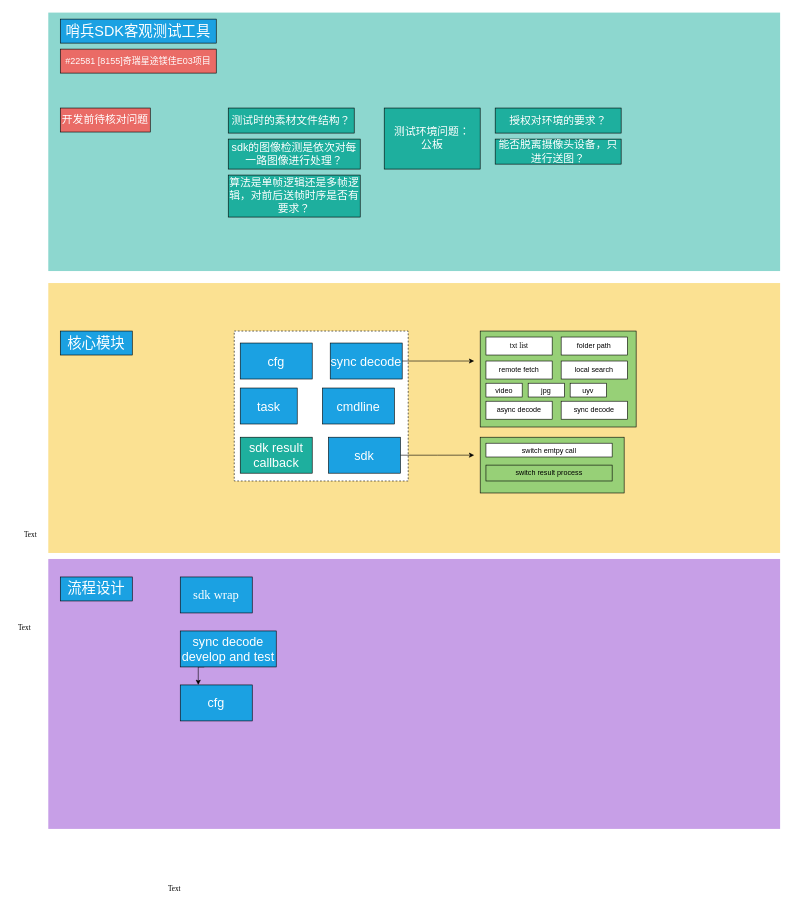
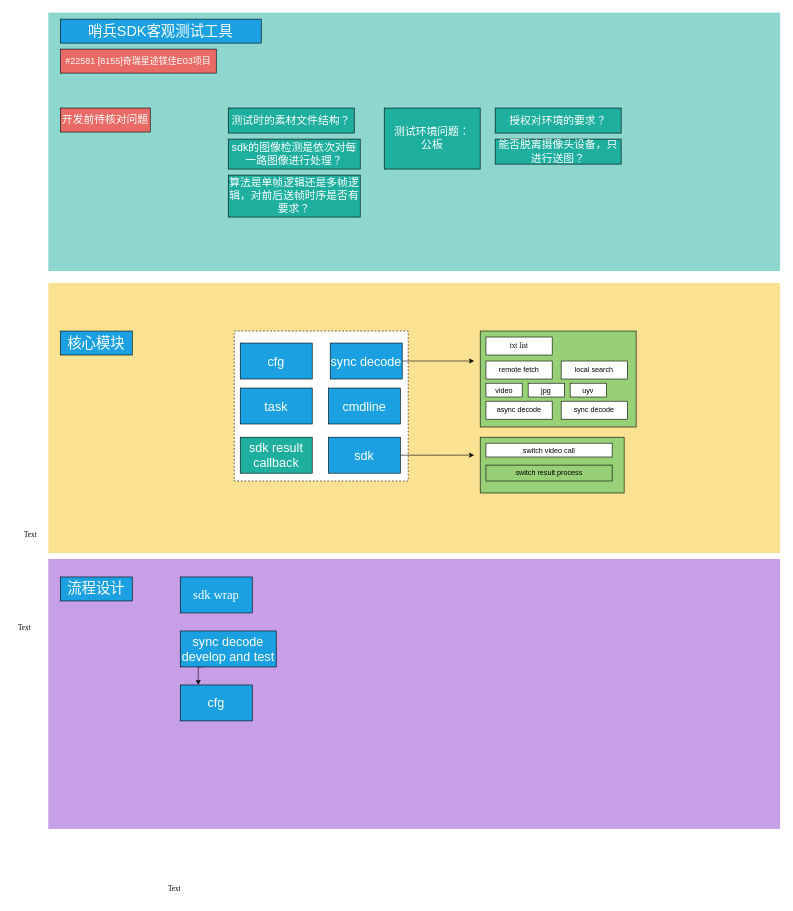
- <mxCell id="4" value="&lt;font color=&quot;#ffffff&quot;&gt;&lt;span style=&quot;font-size: 24px;&quot;&gt;哨兵SDK客观测试工具&lt;/span&gt;&lt;/font&gt;" style="rounded=0;whiteSpace=wrap;html=1;fillColor=#1BA1E2;" parent="1" vertex="1"><mxGeometry x="100" y="31" width="260" height="40" as="geometry" /></mxCell>
+ <mxCell id="4" value="&lt;font color=&quot;#ffffff&quot;&gt;&lt;span style=&quot;font-size: 24px;&quot;&gt;哨兵SDK客观测试工具&lt;/span&gt;&lt;/font&gt;" style="rounded=0;whiteSpace=wrap;html=1;fillColor=#1BA1E2;" parent="1" vertex="1"><mxGeometry x="100" y="31" width="335" height="40" as="geometry" /></mxCell>
- <mxCell id="19" value="folder path" style="rounded=0;whiteSpace=wrap;html=1;" parent="1" vertex="1"><mxGeometry x="935" y="561" width="110.38" height="30" as="geometry" /></mxCell>
- <mxCell id="14" value="&lt;font color=&quot;#ffffff&quot; style=&quot;font-size: 21px;&quot;&gt;task&lt;/font&gt;" style="rounded=0;whiteSpace=wrap;html=1;fillColor=#1BA1E2;" parent="1" vertex="1"><mxGeometry x="400" y="646" width="95" height="60" as="geometry" /></mxCell>
+ <mxCell id="14" value="&lt;font color=&quot;#ffffff&quot; style=&quot;font-size: 21px;&quot;&gt;task&lt;/font&gt;" style="rounded=0;whiteSpace=wrap;html=1;fillColor=#1BA1E2;" parent="1" vertex="1"><mxGeometry x="400" y="646" width="120" height="60" as="geometry" /></mxCell>
- <mxCell id="16" value="&lt;font color=&quot;#ffffff&quot;&gt;&lt;span style=&quot;font-size: 21px;&quot;&gt;cmdline&lt;/span&gt;&lt;/font&gt;" style="rounded=0;whiteSpace=wrap;html=1;fillColor=#1BA1E2;" parent="1" vertex="1"><mxGeometry x="537" y="646" width="120" height="60" as="geometry" /></mxCell>
+ <mxCell id="16" value="&lt;font color=&quot;#ffffff&quot;&gt;&lt;span style=&quot;font-size: 21px;&quot;&gt;cmdline&lt;/span&gt;&lt;/font&gt;" style="rounded=0;whiteSpace=wrap;html=1;fillColor=#1BA1E2;" parent="1" vertex="1"><mxGeometry x="547" y="646" width="120" height="60" as="geometry" /></mxCell>
- <mxCell id="28" value="switch emtpy call" style="rounded=0;whiteSpace=wrap;html=1;" parent="1" vertex="1"><mxGeometry x="809.62" y="738" width="210.38" height="23" as="geometry" /></mxCell>
+ <mxCell id="28" value="switch video call" style="rounded=0;whiteSpace=wrap;html=1;" parent="1" vertex="1"><mxGeometry x="809.62" y="738" width="210.38" height="23" as="geometry" /></mxCell>
